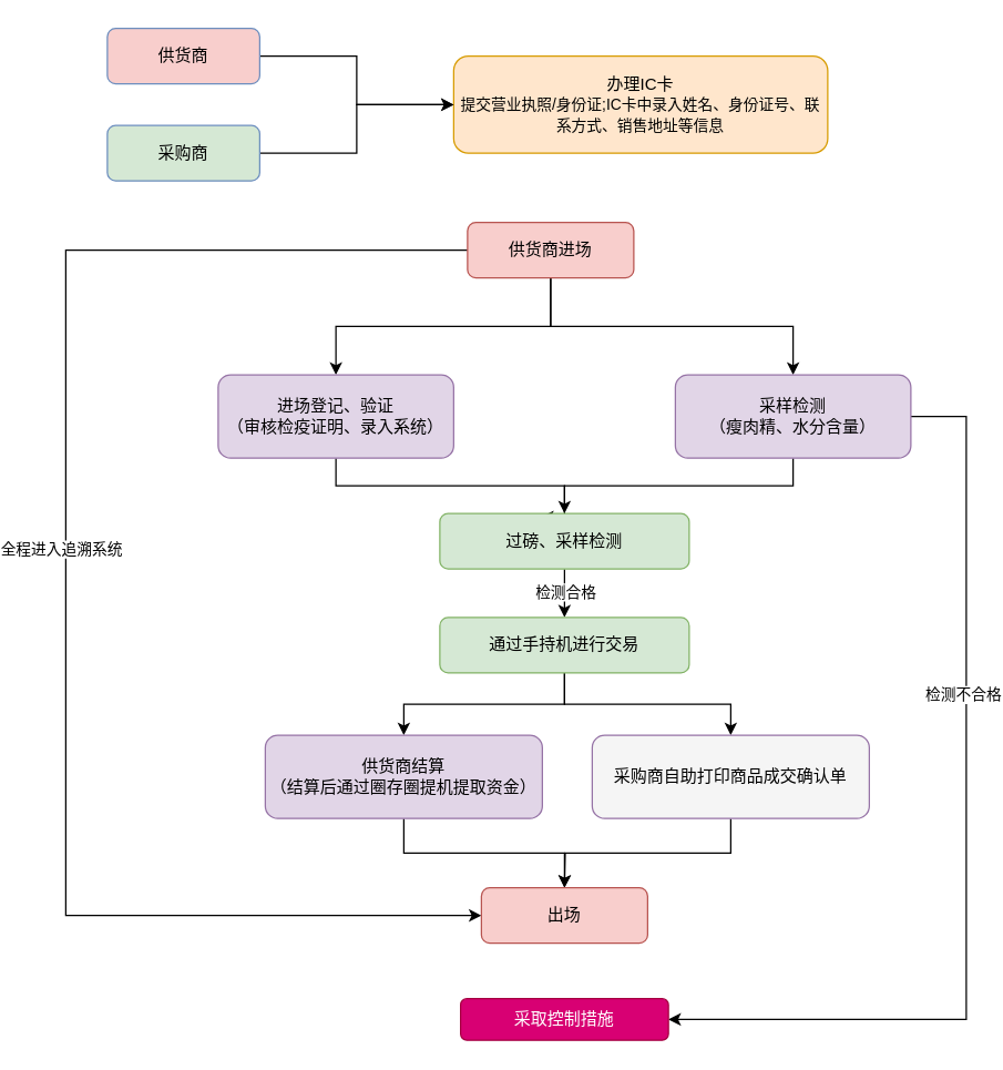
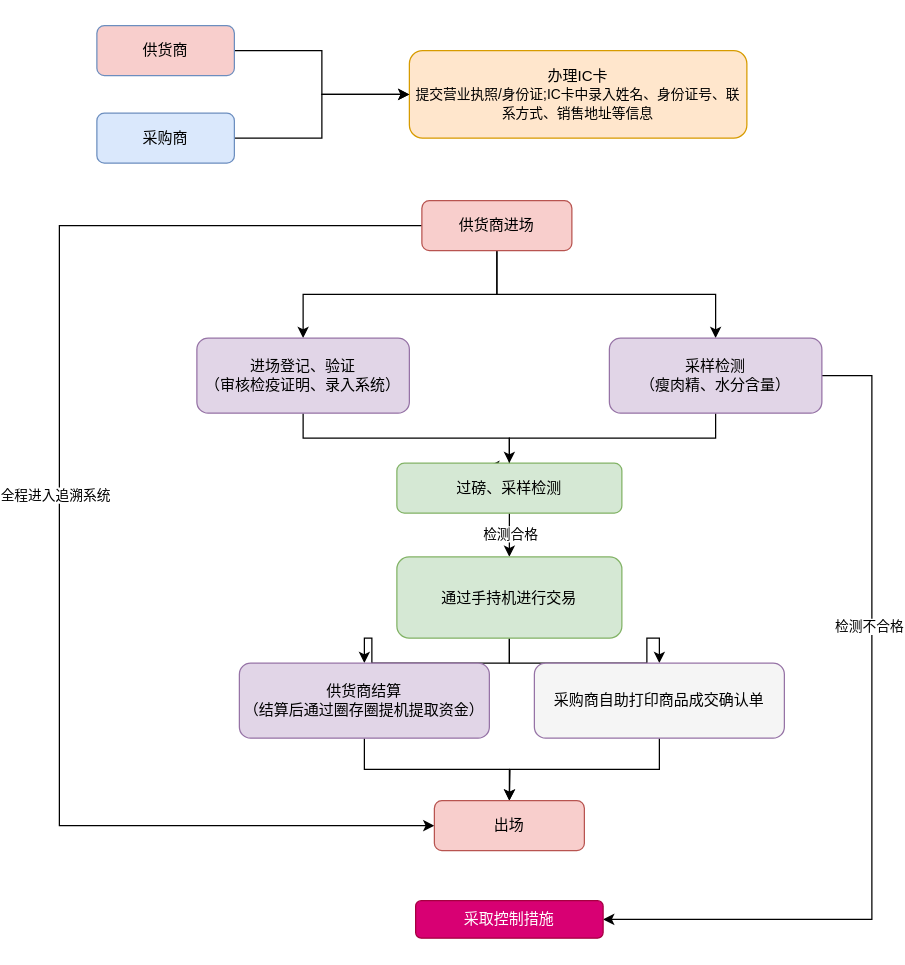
- <mxCell id="6" value="采购商" style="rounded=1;whiteSpace=wrap;html=1;movable=1;resizable=1;rotatable=1;deletable=1;editable=1;locked=0;connectable=1;fillColor=#d5e8d4;strokeColor=#6c8ebf;" vertex="1" parent="1"><mxGeometry x="50" y="90" width="110" height="40" as="geometry" /></mxCell>
+ <mxCell id="6" value="采购商" style="rounded=1;whiteSpace=wrap;html=1;movable=1;resizable=1;rotatable=1;deletable=1;editable=1;locked=0;connectable=1;fillColor=#dae8fc;strokeColor=#6c8ebf;" vertex="1" parent="1"><mxGeometry x="50" y="90" width="110" height="40" as="geometry" /></mxCell>
- <mxCell id="23" value="通过手持机进行交易" style="rounded=1;whiteSpace=wrap;html=1;fillColor=#d5e8d4;strokeColor=#82b366;" vertex="1" parent="1"><mxGeometry x="290" y="445" width="180" height="40" as="geometry" /></mxCell>
+ <mxCell id="23" value="通过手持机进行交易" style="rounded=1;whiteSpace=wrap;html=1;fillColor=#d5e8d4;strokeColor=#82b366;" vertex="1" parent="1"><mxGeometry x="290" y="445" width="180" height="65" as="geometry" /></mxCell>
